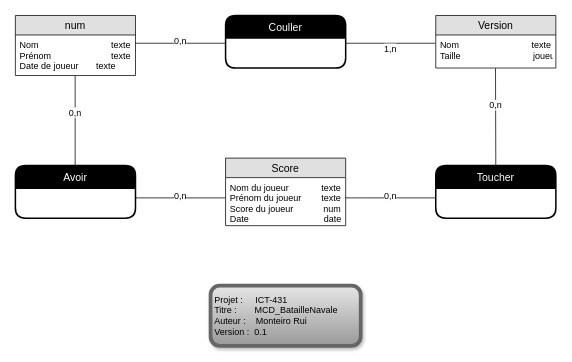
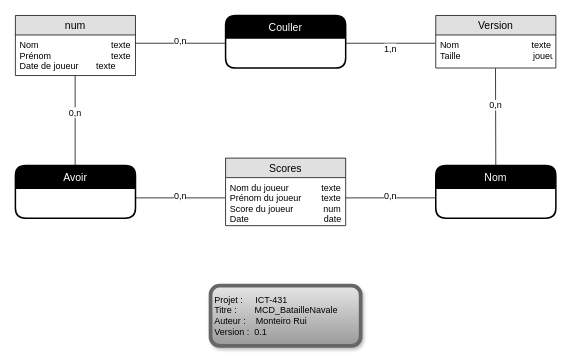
- <mxCell id="4" value="Score" style="swimlane;fontStyle=0;childLayout=stackLayout;horizontal=1;startSize=26;fillColor=#e0e0e0;horizontalStack=0;resizeParent=1;resizeParentMax=0;resizeLast=0;collapsible=1;marginBottom=0;swimlaneFillColor=#ffffff;align=center;fontSize=14;fontColor=#000000;" vertex="1" parent="1"><mxGeometry x="300" y="210" width="160" height="90" as="geometry" /></mxCell>
+ <mxCell id="4" value="Scores" style="swimlane;fontStyle=0;childLayout=stackLayout;horizontal=1;startSize=26;fillColor=#e0e0e0;horizontalStack=0;resizeParent=1;resizeParentMax=0;resizeLast=0;collapsible=1;marginBottom=0;swimlaneFillColor=#ffffff;align=center;fontSize=14;fontColor=#000000;" vertex="1" parent="1"><mxGeometry x="300" y="210" width="160" height="90" as="geometry" /></mxCell>
- <mxCell id="12" value="Toucher" style="swimlane;childLayout=stackLayout;horizontal=1;startSize=30;horizontalStack=0;fillColor=#000000;fontColor=#FFFFFF;rounded=1;fontSize=14;fontStyle=0;strokeWidth=2;resizeParent=0;resizeLast=1;shadow=0;dashed=0;align=center;" vertex="1" parent="1"><mxGeometry x="580" y="220" width="160" height="70" as="geometry" /></mxCell>
+ <mxCell id="12" value="Nom" style="swimlane;childLayout=stackLayout;horizontal=1;startSize=30;horizontalStack=0;fillColor=#000000;fontColor=#FFFFFF;rounded=1;fontSize=14;fontStyle=0;strokeWidth=2;resizeParent=0;resizeLast=1;shadow=0;dashed=0;align=center;" vertex="1" parent="1"><mxGeometry x="580" y="220" width="160" height="70" as="geometry" /></mxCell>
